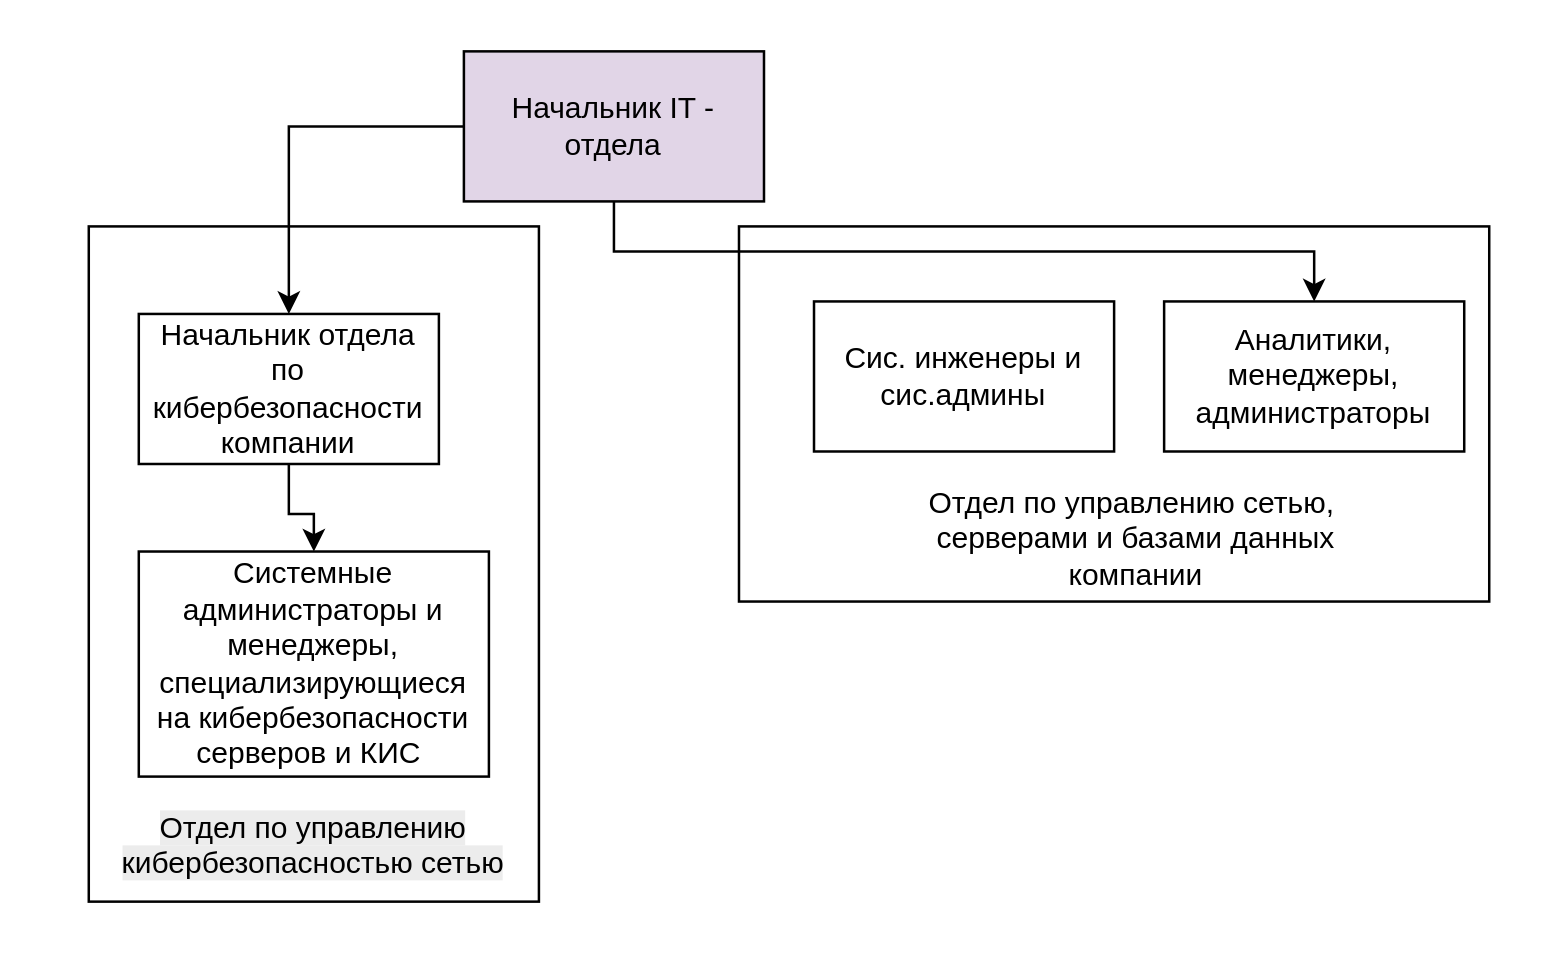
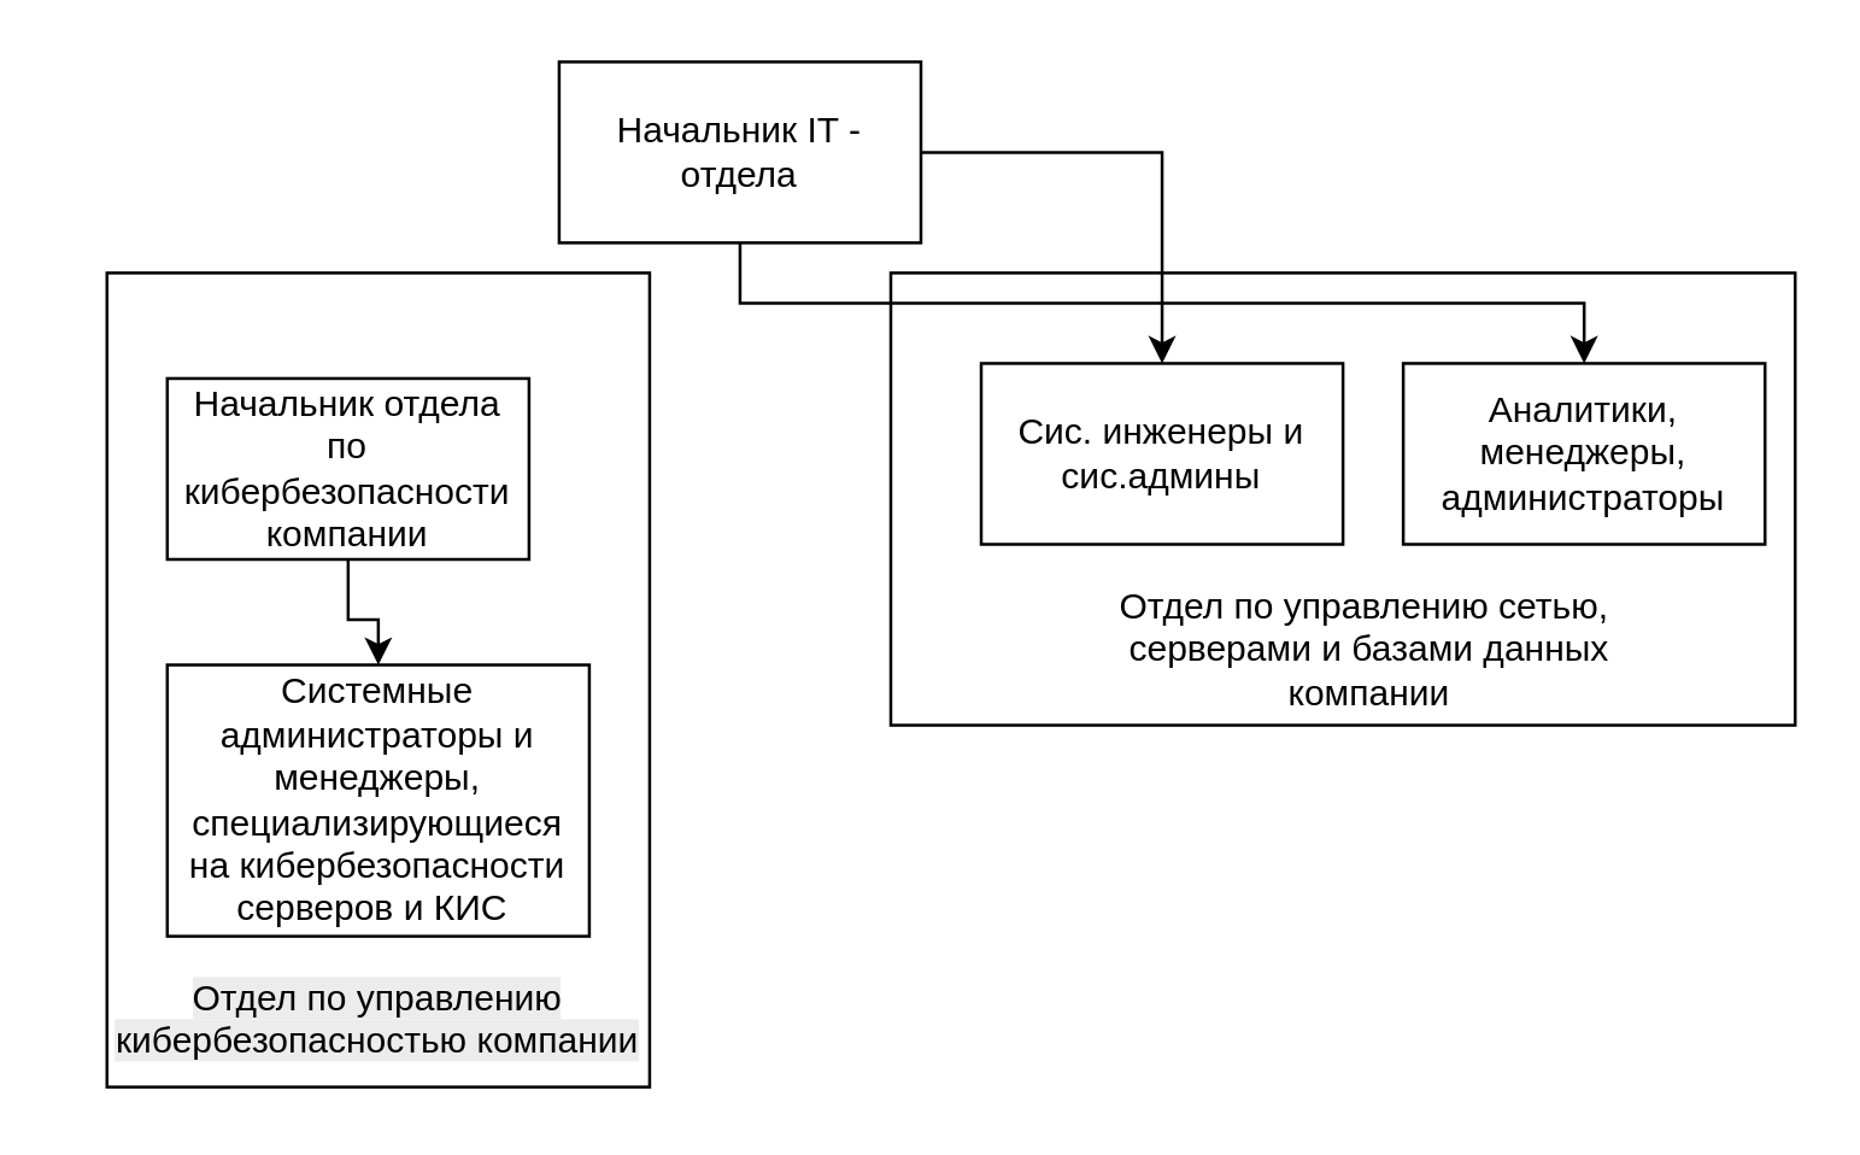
- <mxCell id="7" style="edgeStyle=orthogonalEdgeStyle;rounded=0;orthogonalLoop=1;jettySize=auto;html=1;entryX=0.5;entryY=0;entryDx=0;entryDy=0;" parent="1" source="8" target="3" edge="1"><mxGeometry relative="1" as="geometry" /></mxCell>
- <mxCell id="8" value="Начальник IT - отдела" style="rounded=0;whiteSpace=wrap;html=1;fillColor=#e1d5e7;" parent="1" vertex="1"><mxGeometry x="185" y="20" width="120" height="60" as="geometry" /></mxCell>
+ <mxCell id="8" value="Начальник IT - отдела" style="rounded=0;whiteSpace=wrap;html=1;" parent="1" vertex="1"><mxGeometry x="185" y="20" width="120" height="60" as="geometry" /></mxCell>
+ <mxCell id="5" style="edgeStyle=orthogonalEdgeStyle;rounded=0;orthogonalLoop=1;jettySize=auto;html=1;entryX=0.5;entryY=0;entryDx=0;entryDy=0;" parent="1" source="8" target="10" edge="1"><mxGeometry relative="1" as="geometry" /></mxCell>
- <mxCell id="14" value="&#10;&lt;span style=&quot;color: rgb(0, 0, 0); font-family: Helvetica; font-size: 12px; font-style: normal; font-variant-ligatures: normal; font-variant-caps: normal; font-weight: 400; letter-spacing: normal; orphans: 2; text-align: center; text-indent: 0px; text-transform: none; widows: 2; word-spacing: 0px; -webkit-text-stroke-width: 0px; white-space: normal; background-color: rgb(236, 236, 236); text-decoration-thickness: initial; text-decoration-style: initial; text-decoration-color: initial; display: inline !important; float: none;&quot;&gt;Отдел по управлению кибербезопасностью сетью&lt;/span&gt;&#10;&#10;" style="text;html=1;align=center;verticalAlign=middle;whiteSpace=wrap;rounded=0;" parent="1" vertex="1"><mxGeometry x="20" y="330" width="210" height="30" as="geometry" /></mxCell>
+ <mxCell id="14" value="&#10;&lt;span style=&quot;color: rgb(0, 0, 0); font-family: Helvetica; font-size: 12px; font-style: normal; font-variant-ligatures: normal; font-variant-caps: normal; font-weight: 400; letter-spacing: normal; orphans: 2; text-align: center; text-indent: 0px; text-transform: none; widows: 2; word-spacing: 0px; -webkit-text-stroke-width: 0px; white-space: normal; background-color: rgb(236, 236, 236); text-decoration-thickness: initial; text-decoration-style: initial; text-decoration-color: initial; display: inline !important; float: none;&quot;&gt;Отдел по управлению кибербезопасностью компании&lt;/span&gt;&#10;&#10;" style="text;html=1;align=center;verticalAlign=middle;whiteSpace=wrap;rounded=0;" parent="1" vertex="1"><mxGeometry x="20" y="330" width="210" height="30" as="geometry" /></mxCell>
